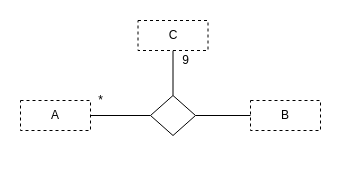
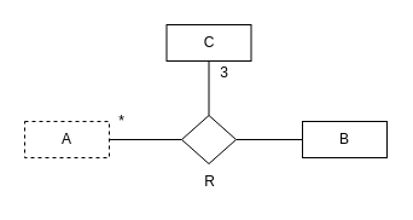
- <mxCell id="5" value="C" style="whiteSpace=wrap;html=1;dashed=1;" vertex="1" parent="1"><mxGeometry x="137.5" y="20" width="70" height="30" as="geometry" /></mxCell>
+ <mxCell id="5" value="C" style="whiteSpace=wrap;html=1;" vertex="1" parent="1"><mxGeometry x="137.5" y="20" width="70" height="30" as="geometry" /></mxCell>
- <mxCell id="9" value="9" style="text;html=1;align=center;verticalAlign=middle;resizable=0;points=[];autosize=1;strokeColor=none;fillColor=none;" vertex="1" parent="1"><mxGeometry x="175" y="50" width="20" height="20" as="geometry" /></mxCell>
+ <mxCell id="9" value="3" style="text;html=1;align=center;verticalAlign=middle;resizable=0;points=[];autosize=1;strokeColor=none;fillColor=none;" vertex="1" parent="1"><mxGeometry x="175" y="50" width="20" height="20" as="geometry" /></mxCell>
- <mxCell id="3" value="B" style="whiteSpace=wrap;html=1;dashed=1;" vertex="1" parent="1"><mxGeometry x="250" y="100" width="70" height="30" as="geometry" /></mxCell>
+ <mxCell id="3" value="B" style="whiteSpace=wrap;html=1;" vertex="1" parent="1"><mxGeometry x="250" y="100" width="70" height="30" as="geometry" /></mxCell>
+ <mxCell id="11" value="R" style="text;html=1;align=center;verticalAlign=middle;resizable=0;points=[];autosize=1;strokeColor=none;fillColor=none;" vertex="1" parent="1"><mxGeometry x="162.5" y="140" width="20" height="20" as="geometry" /></mxCell>
